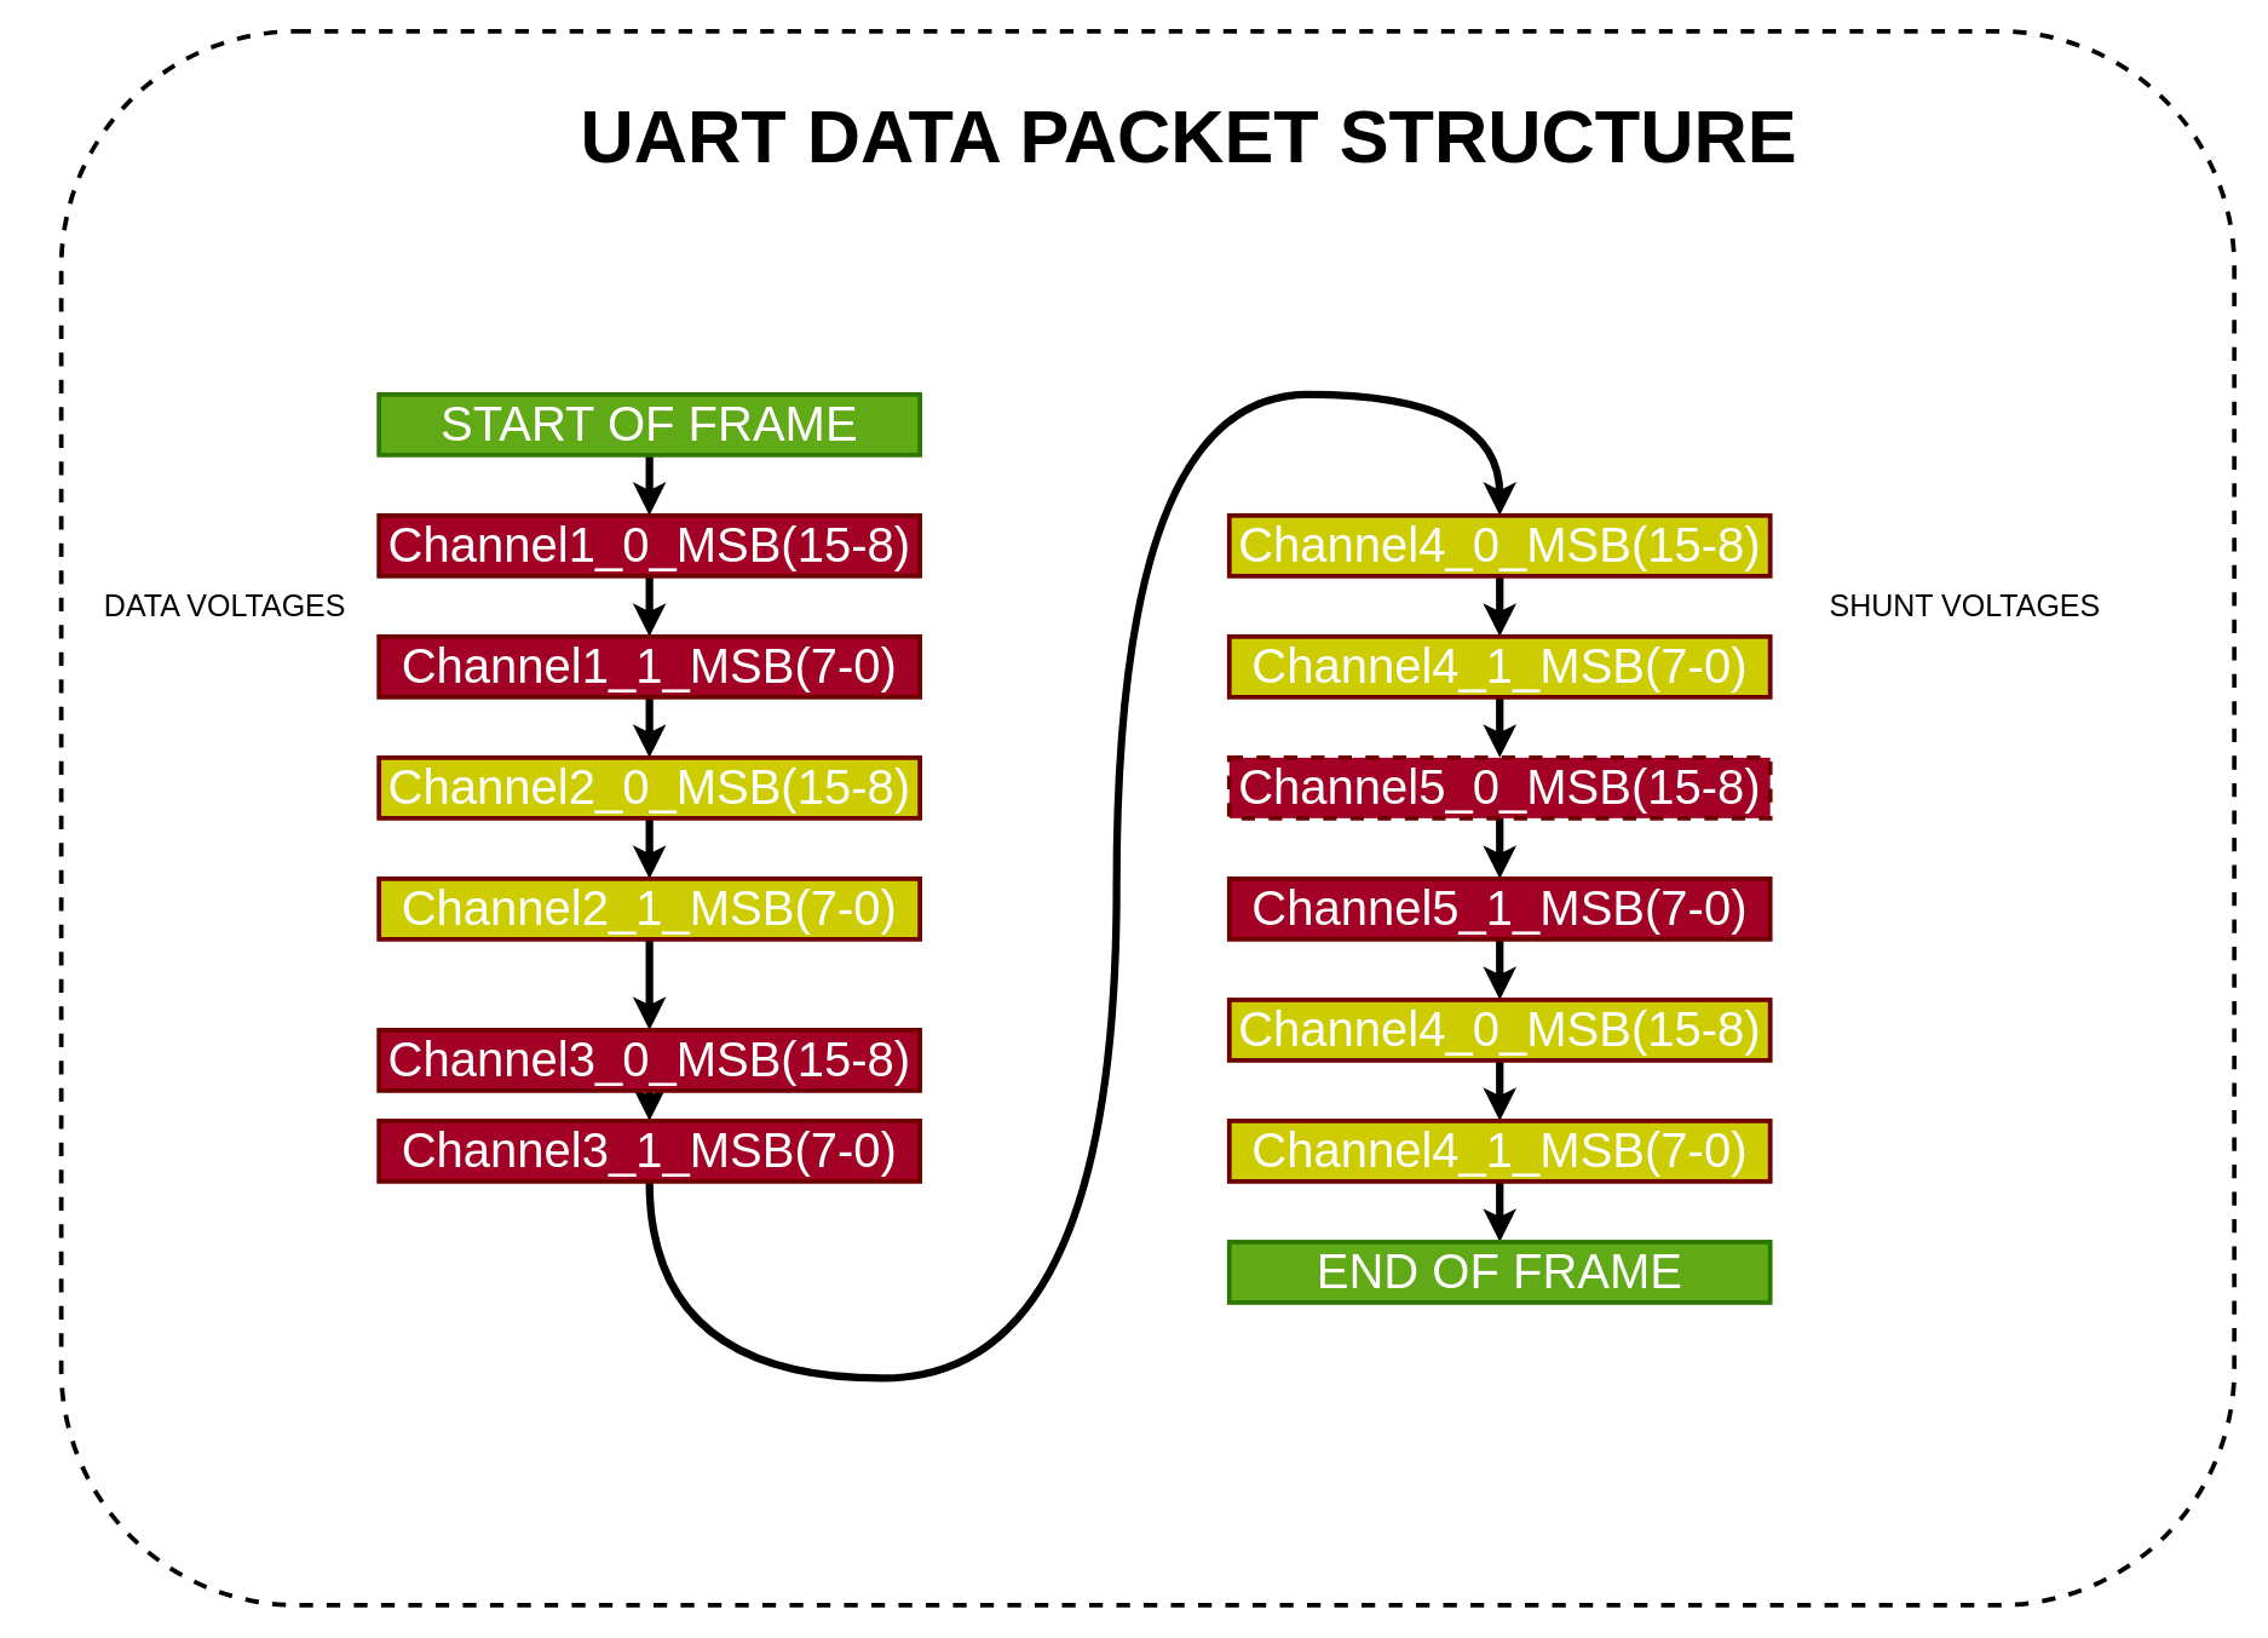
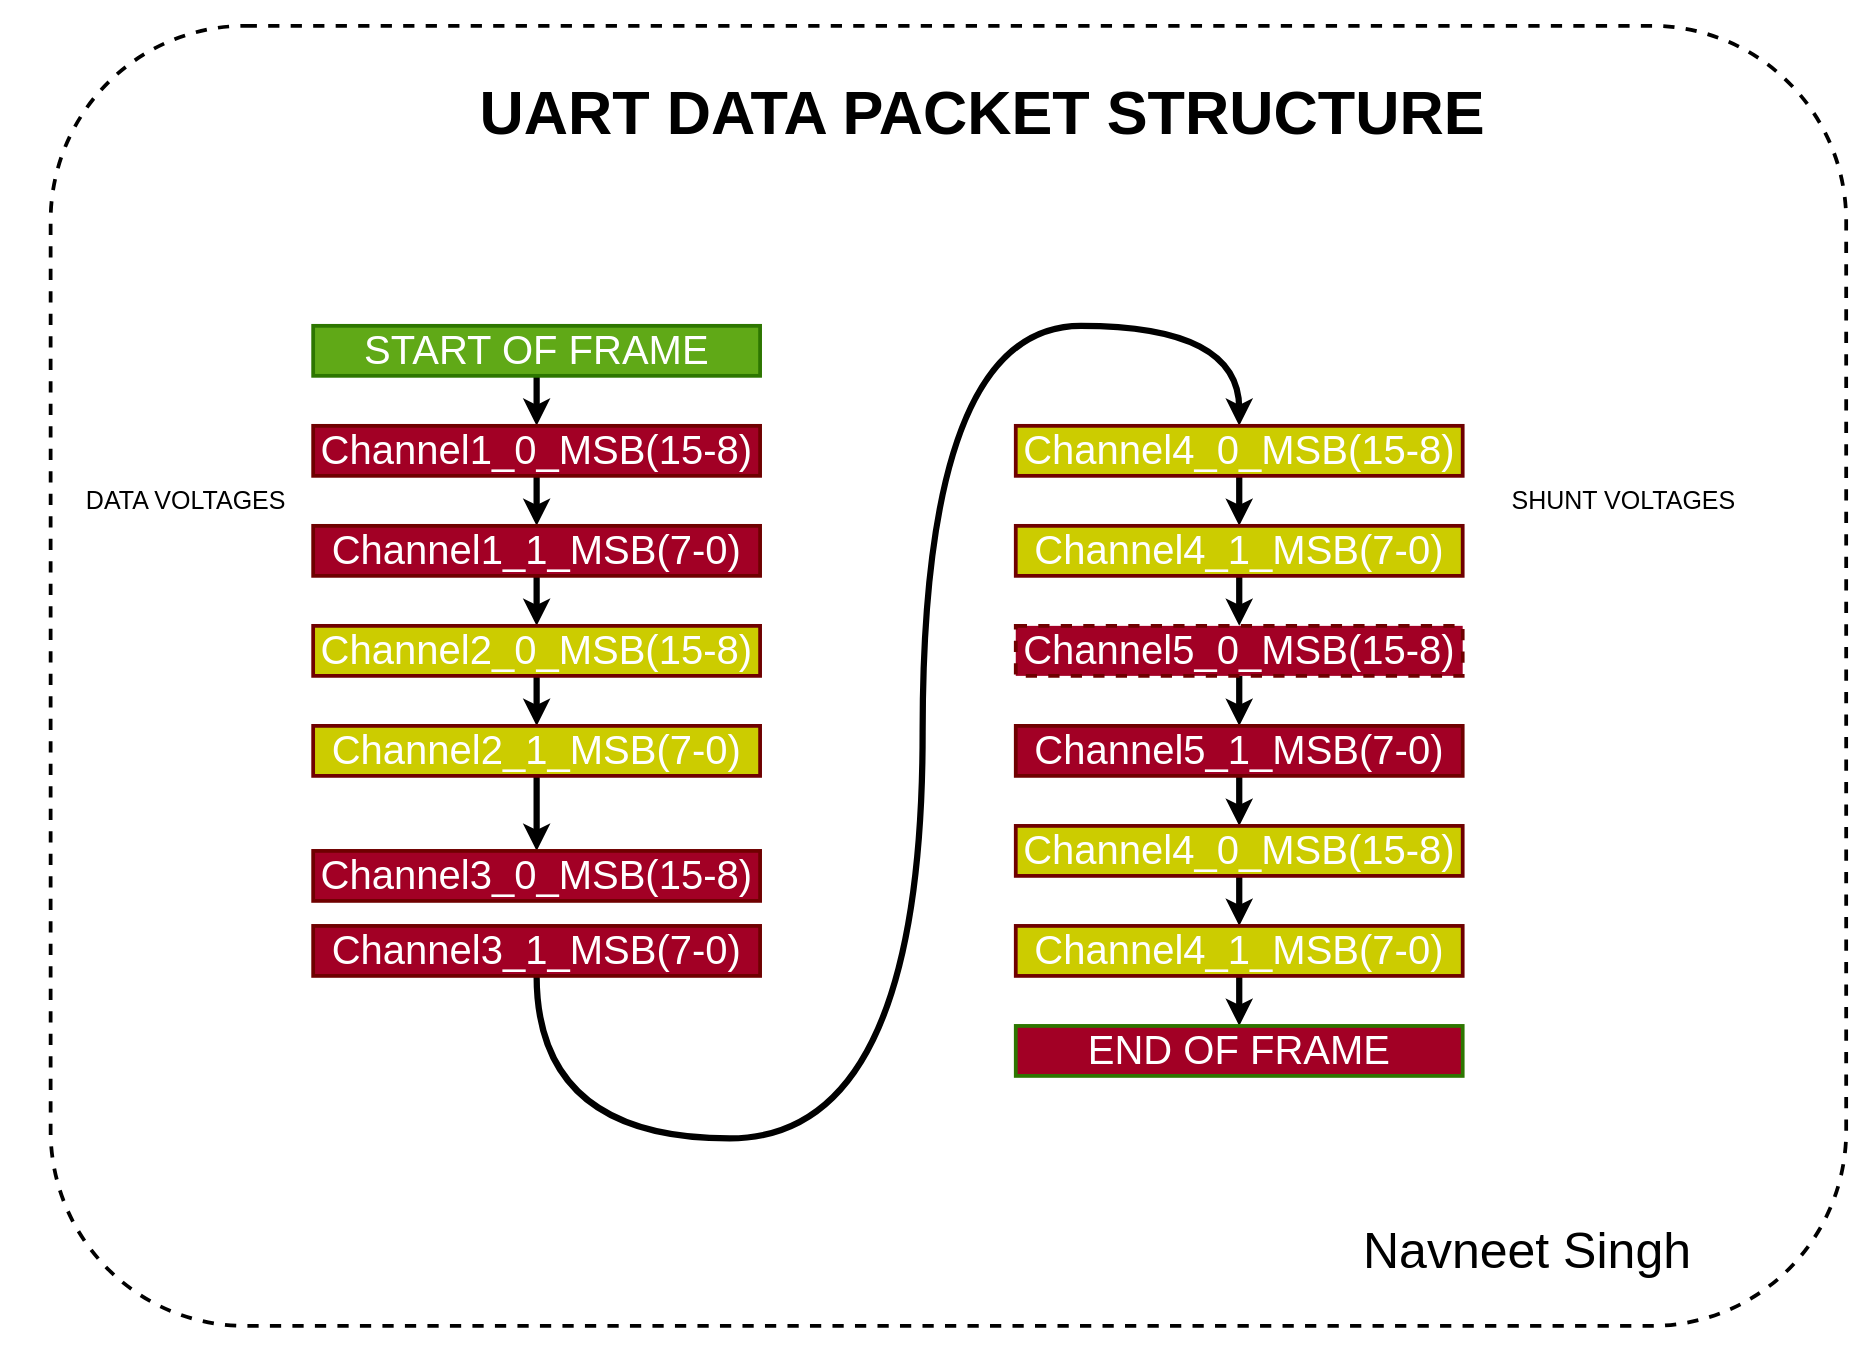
- <mxCell id="15" style="edgeStyle=none;html=1;exitX=0.5;exitY=1;exitDx=0;exitDy=0;entryX=0.5;entryY=0;entryDx=0;entryDy=0;strokeWidth=5;fontSize=100;" edge="1" parent="1" source="16" target="18"><mxGeometry relative="1" as="geometry" /></mxCell>
- <mxCell id="31" value="END OF FRAME" style="rounded=0;whiteSpace=wrap;html=1;fontSize=32;fillColor=#60a917;fontColor=#ffffff;strokeColor=#2D7600;strokeWidth=3;" vertex="1" parent="1"><mxGeometry x="812" y="820" width="357.5" height="40" as="geometry" /></mxCell>
+ <mxCell id="31" value="END OF FRAME" style="rounded=0;whiteSpace=wrap;html=1;fontSize=32;fillColor=#a20025;fontColor=#ffffff;strokeColor=#2D7600;strokeWidth=3;" vertex="1" parent="1"><mxGeometry x="812" y="820" width="357.5" height="40" as="geometry" /></mxCell>
+ <mxCell id="6" value="&lt;p style=&quot;line-height: 100%;&quot;&gt;&lt;font style=&quot;font-size: 40px;&quot;&gt;Navneet Singh&amp;nbsp;&lt;/font&gt;&lt;/p&gt;" style="text;html=1;strokeColor=none;fillColor=none;align=center;verticalAlign=middle;whiteSpace=wrap;rounded=0;labelBackgroundColor=none;fontSize=49;" parent="1" vertex="1"><mxGeometry x="1050" y="950" width="354" height="95" as="geometry" /></mxCell>
